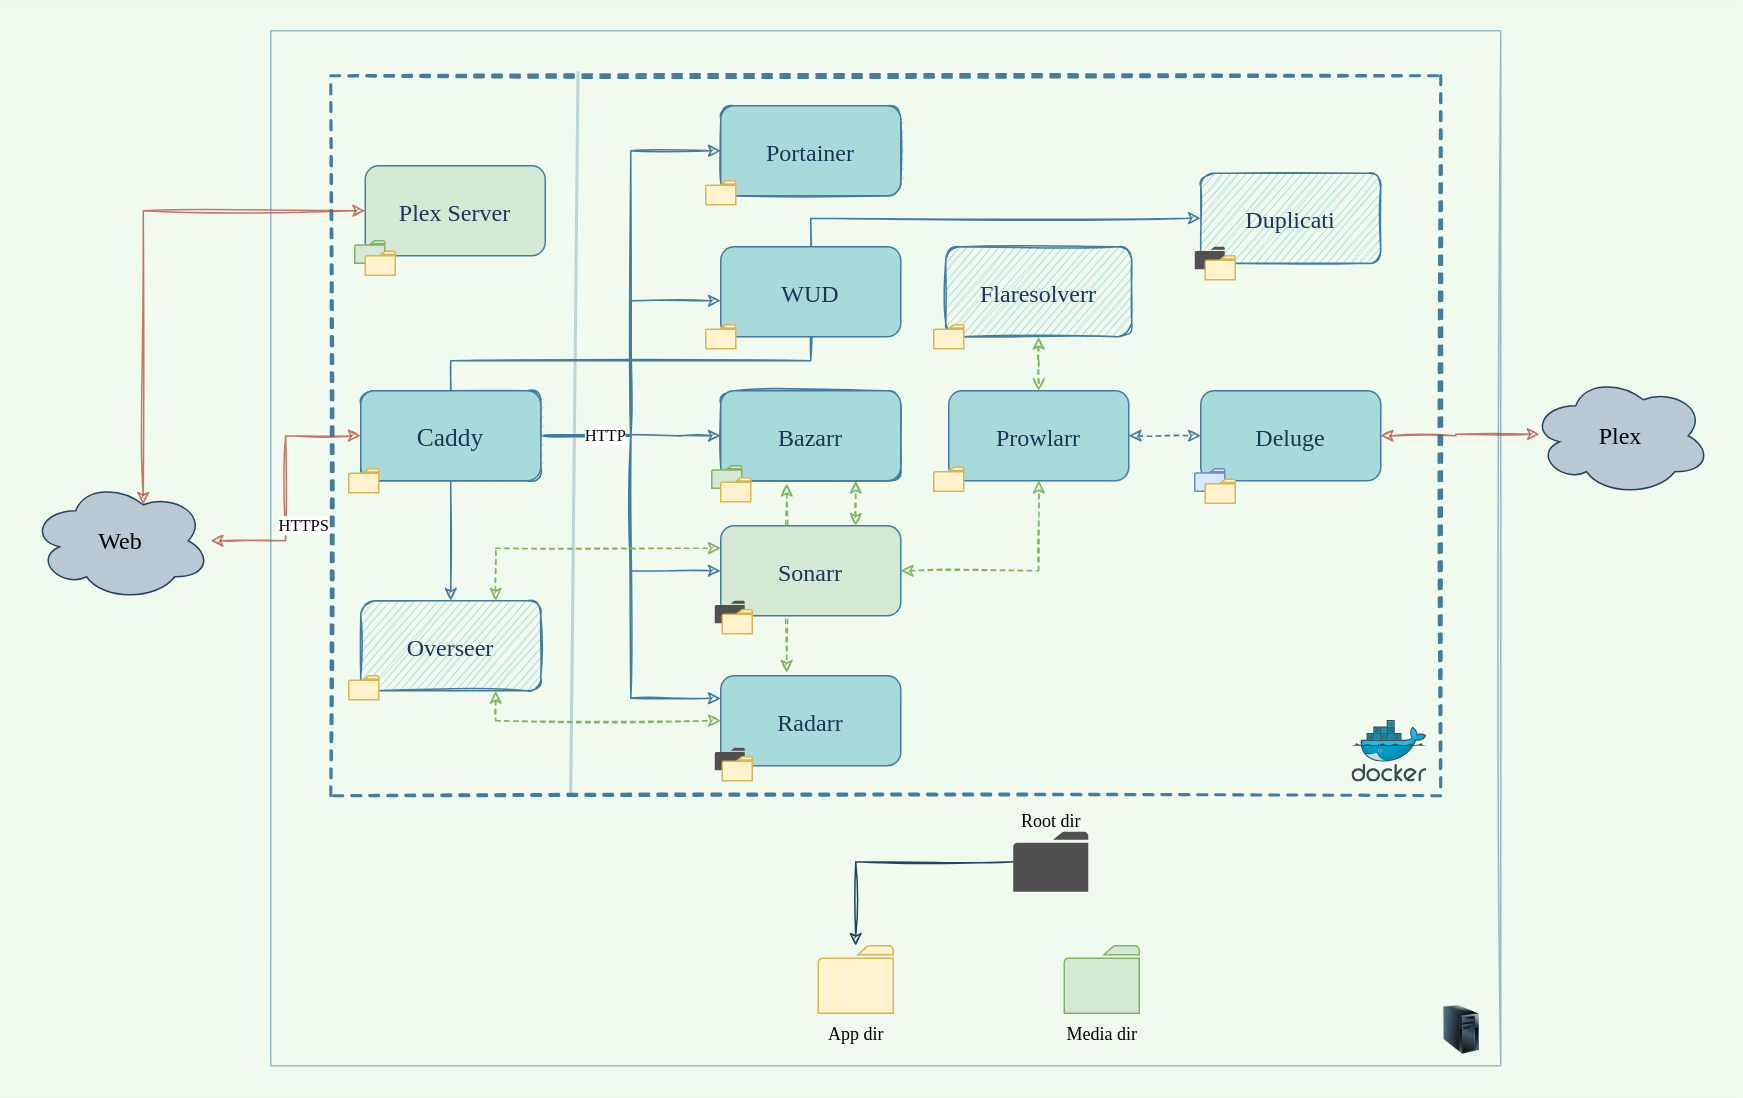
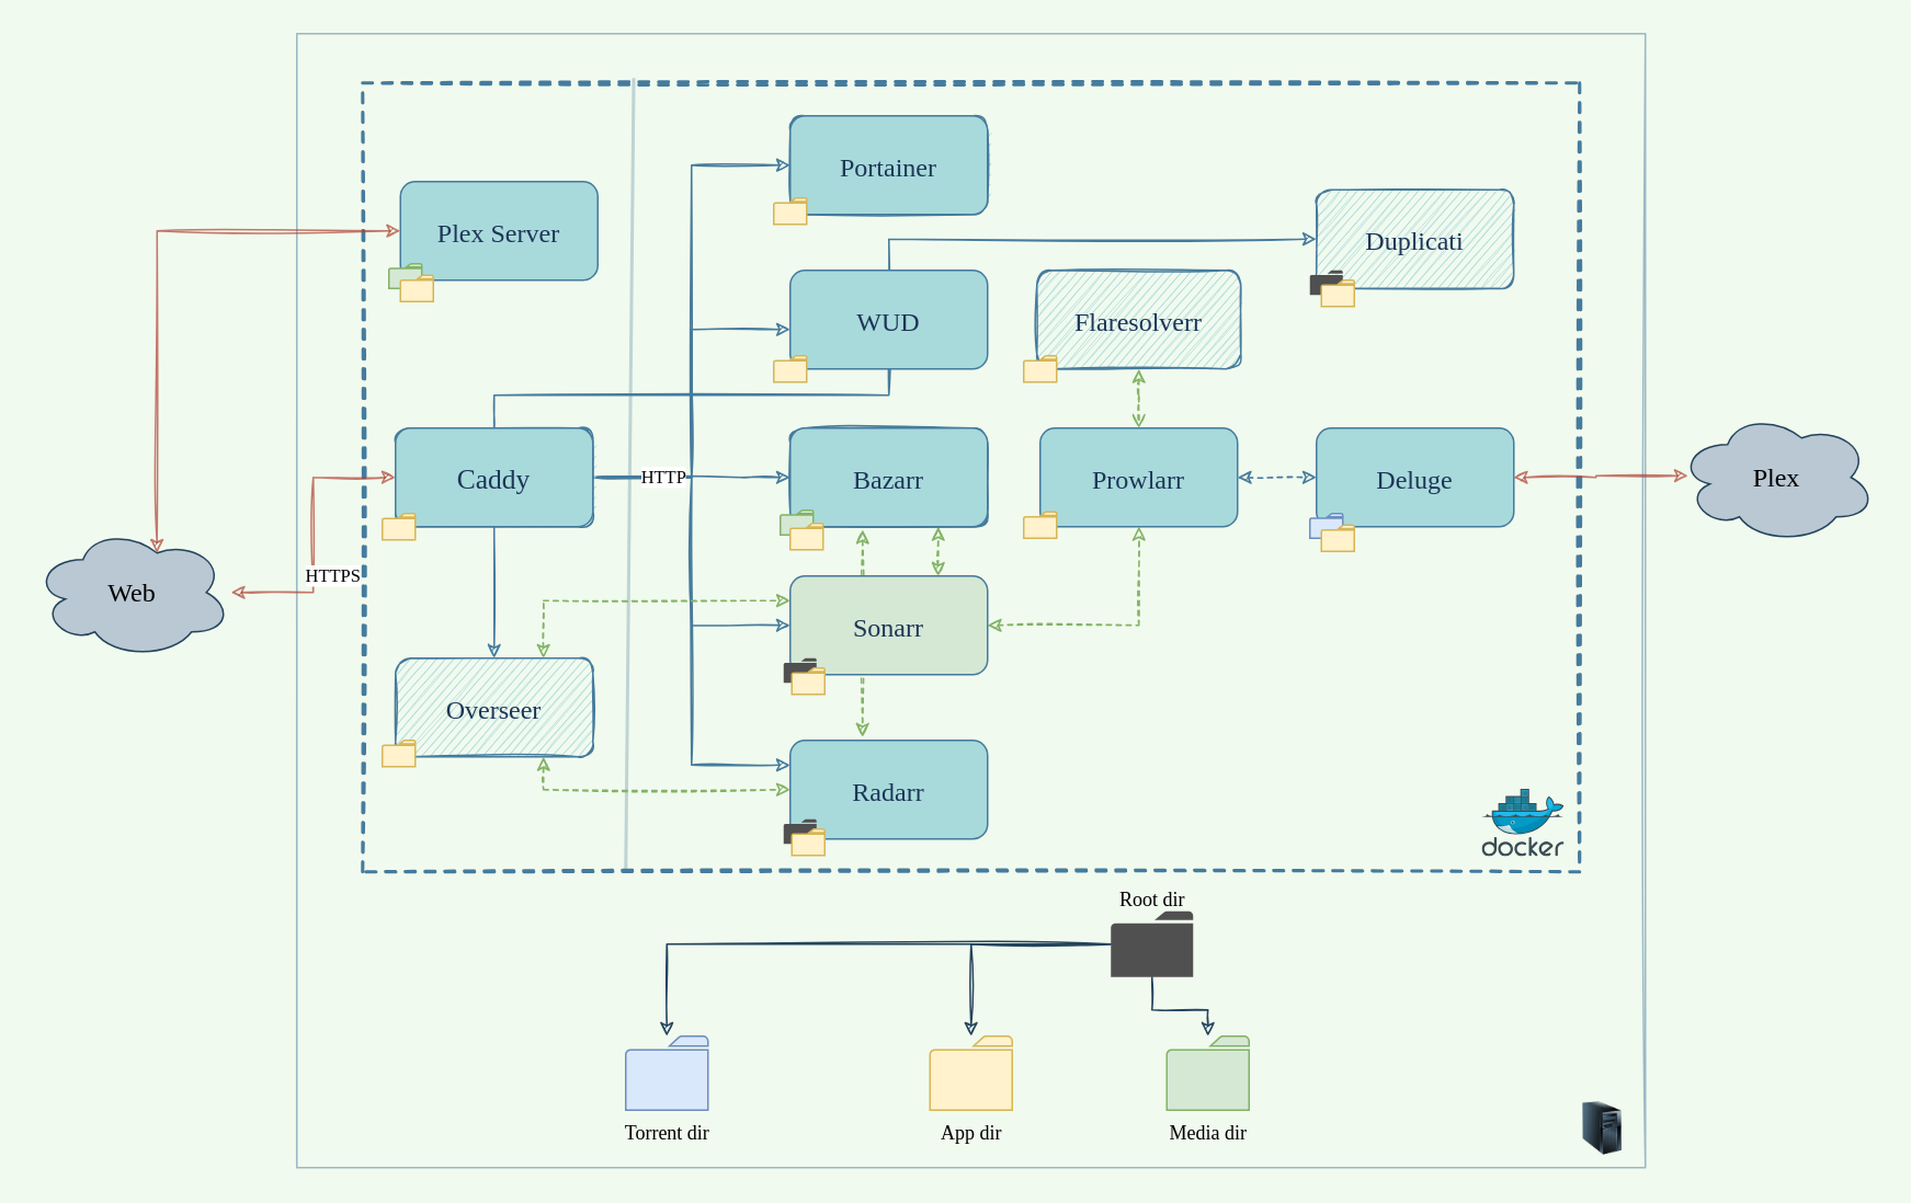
- <mxCell id="12" value="Plex Server" style="fontFamily=Lucida Console;fontSize=16;fillColor=#d5e8d4;strokeColor=#457B9D;rounded=1;shadow=0;glass=0;sketch=0;fontColor=#1D3557;" parent="1" vertex="1"><mxGeometry x="243" y="110" width="120" height="60" as="geometry" /></mxCell>
+ <mxCell id="12" value="Plex Server" style="fontFamily=Lucida Console;fontSize=16;fillColor=#A8DADC;strokeColor=#457B9D;rounded=1;shadow=0;glass=0;sketch=0;fontColor=#1D3557;" parent="1" vertex="1"><mxGeometry x="243" y="110" width="120" height="60" as="geometry" /></mxCell>
+ <mxCell id="40" style="edgeStyle=orthogonalEdgeStyle;rounded=0;sketch=1;orthogonalLoop=1;jettySize=auto;html=1;fontFamily=Lucida Console;startArrow=none;startFill=0;fillColor=#bac8d3;strokeColor=#23445d;" edge="1" parent="1" source="42" target="43"><mxGeometry relative="1" as="geometry" /></mxCell>
+ <mxCell id="39" value="" style="edgeStyle=orthogonalEdgeStyle;rounded=0;sketch=1;orthogonalLoop=1;jettySize=auto;html=1;fontFamily=Lucida Console;startArrow=none;startFill=0;fillColor=#bac8d3;strokeColor=#23445d;" edge="1" parent="1" source="42" target="44"><mxGeometry relative="1" as="geometry" /></mxCell>
+ <mxCell id="43" value="Torrent dir" style="sketch=0;pointerEvents=1;shadow=0;dashed=0;html=1;strokeColor=#6c8ebf;labelPosition=center;verticalLabelPosition=bottom;verticalAlign=top;outlineConnect=0;align=center;shape=mxgraph.office.concepts.folder;fillColor=#dae8fc;fontFamily=Lucida Console;" vertex="1" parent="1"><mxGeometry x="380" y="630" width="50" height="45" as="geometry" /></mxCell>
- <mxCell id="45" value="App dir" style="sketch=0;pointerEvents=1;shadow=0;dashed=0;html=1;strokeColor=#d6b656;labelPosition=center;verticalLabelPosition=bottom;verticalAlign=top;outlineConnect=0;align=center;shape=mxgraph.office.concepts.folder;fillColor=#fff2cc;fontFamily=Lucida Console;" vertex="1" parent="1"><mxGeometry x="545" y="630" width="50" height="45" as="geometry" /></mxCell>
+ <mxCell id="45" value="App dir" style="sketch=0;pointerEvents=1;shadow=0;dashed=0;html=1;strokeColor=#d6b656;labelPosition=center;verticalLabelPosition=bottom;verticalAlign=top;outlineConnect=0;align=center;shape=mxgraph.office.concepts.folder;fillColor=#fff2cc;fontFamily=Lucida Console;" vertex="1" parent="1"><mxGeometry x="565" y="630" width="50" height="45" as="geometry" /></mxCell>
